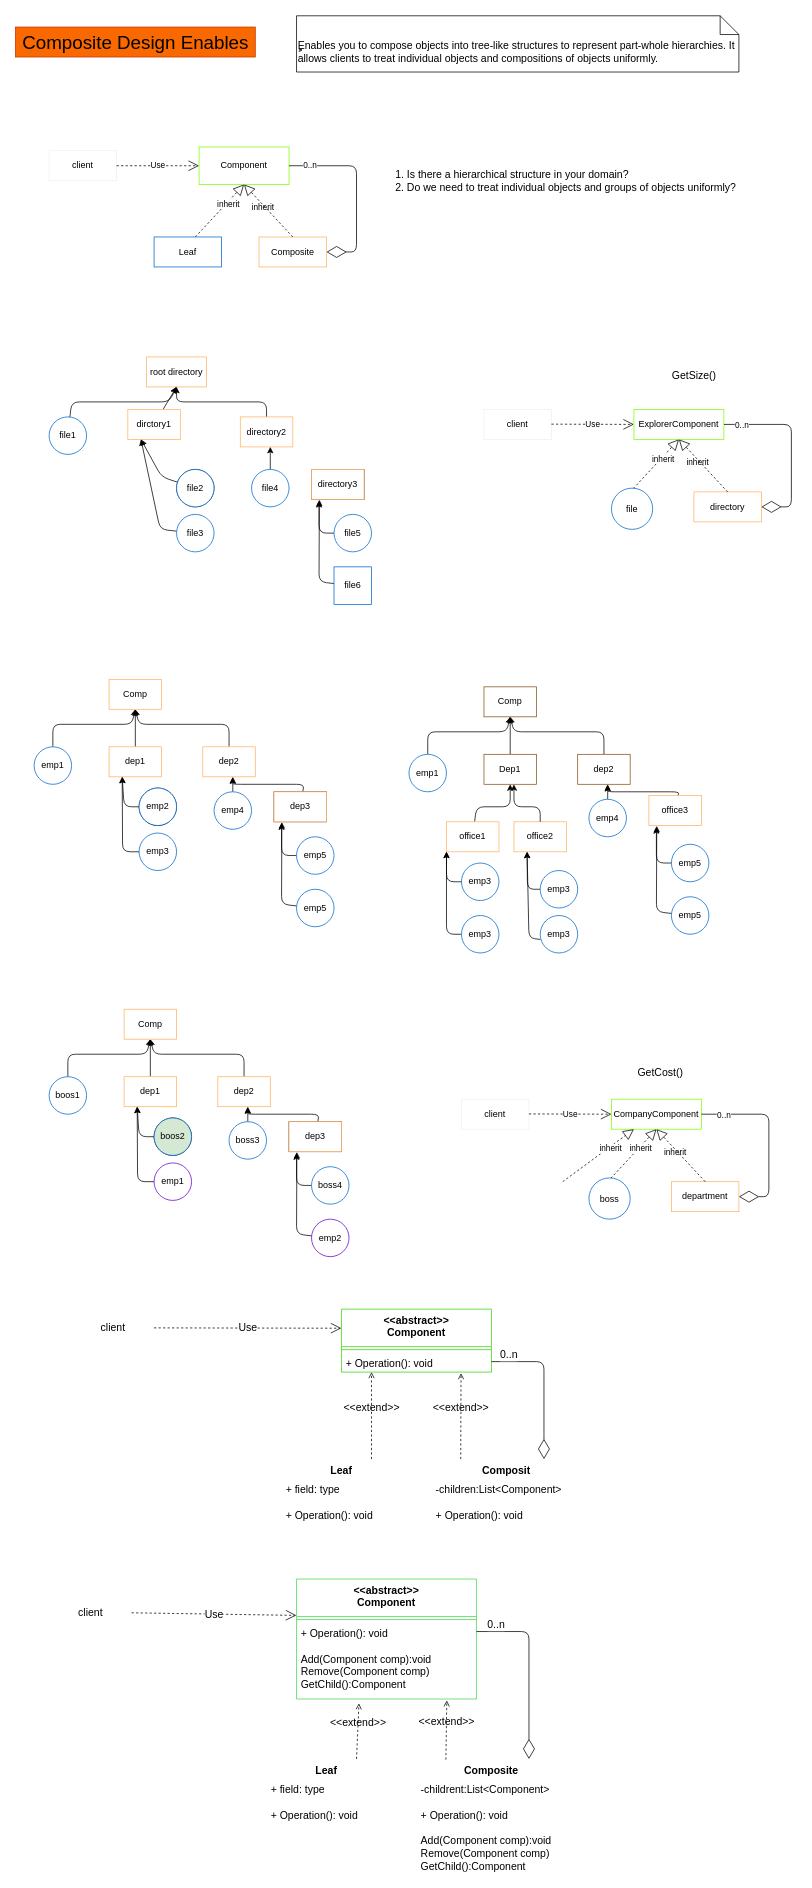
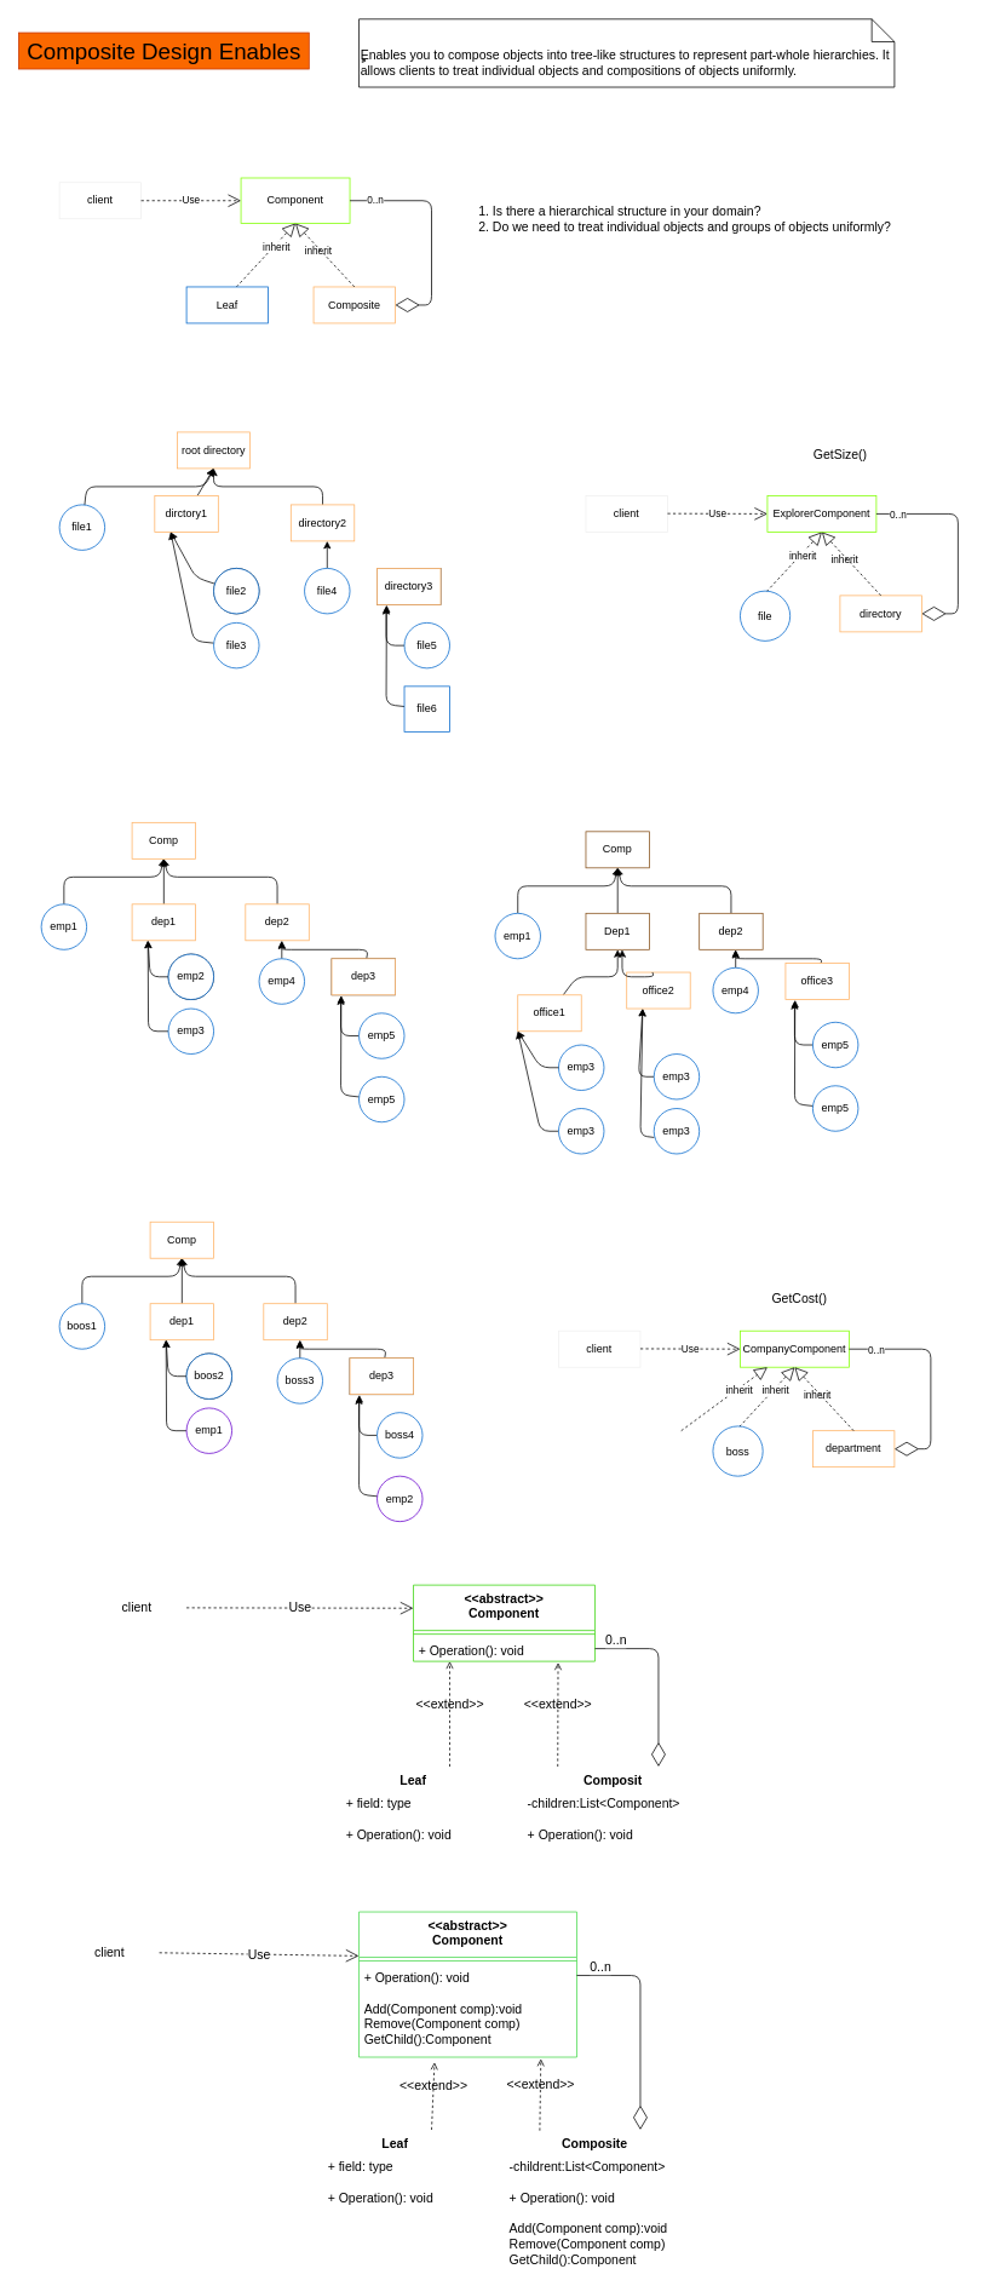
- <mxCell id="55" value="office1" style="whiteSpace=wrap;html=1;strokeColor=#FFB366;" parent="14" vertex="1"><mxGeometry x="550" y="190" width="70" height="40" as="geometry" /></mxCell>
+ <mxCell id="55" value="office1" style="whiteSpace=wrap;html=1;strokeColor=#FFB366;" parent="14" vertex="1"><mxGeometry x="525" y="190" width="70" height="40" as="geometry" /></mxCell>
- <mxCell id="53" value="office2" style="whiteSpace=wrap;html=1;strokeColor=#FFB366;" parent="14" vertex="1"><mxGeometry x="640" y="190" width="70" height="40" as="geometry" /></mxCell>
+ <mxCell id="53" value="office2" style="whiteSpace=wrap;html=1;strokeColor=#FFB366;" parent="14" vertex="1"><mxGeometry x="645" y="165" width="70" height="40" as="geometry" /></mxCell>
- <mxCell id="81" value="boos2" style="ellipse;whiteSpace=wrap;html=1;strokeColor=#0066CC;fillColor=#d5e8d4;" parent="62" vertex="1"><mxGeometry x="140" y="145" width="50" height="50" as="geometry" /></mxCell>
+ <mxCell id="81" value="boos2" style="ellipse;whiteSpace=wrap;html=1;strokeColor=#0066CC;" parent="62" vertex="1"><mxGeometry x="140" y="145" width="50" height="50" as="geometry" /></mxCell>
